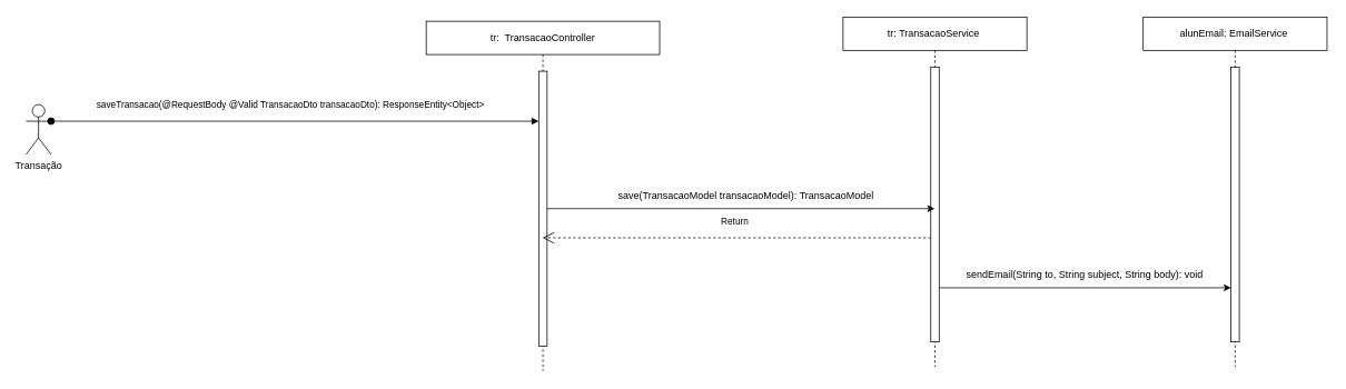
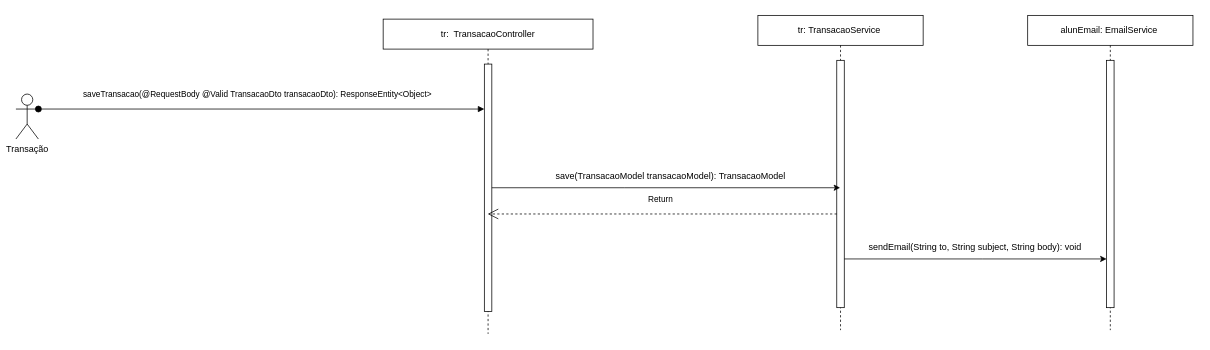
- <mxCell id="2" value="Transação" style="shape=umlActor;verticalLabelPosition=bottom;verticalAlign=top;html=1;outlineConnect=0;" parent="1" vertex="1"><mxGeometry x="30" y="125" width="30" height="60" as="geometry" /></mxCell>
+ <mxCell id="2" value="Transação" style="shape=umlActor;verticalLabelPosition=bottom;verticalAlign=top;html=1;outlineConnect=0;" parent="1" vertex="1"><mxGeometry x="20" y="125" width="30" height="60" as="geometry" /></mxCell>
